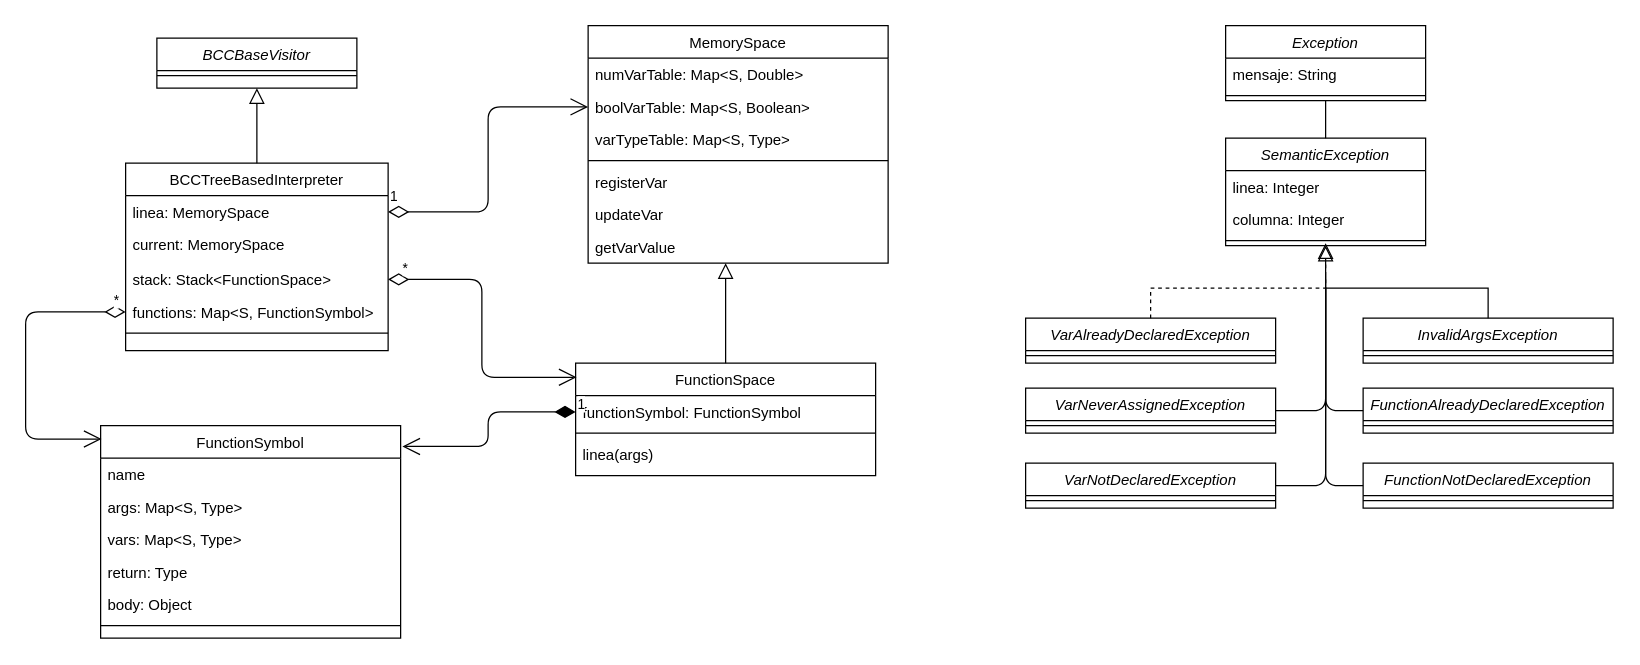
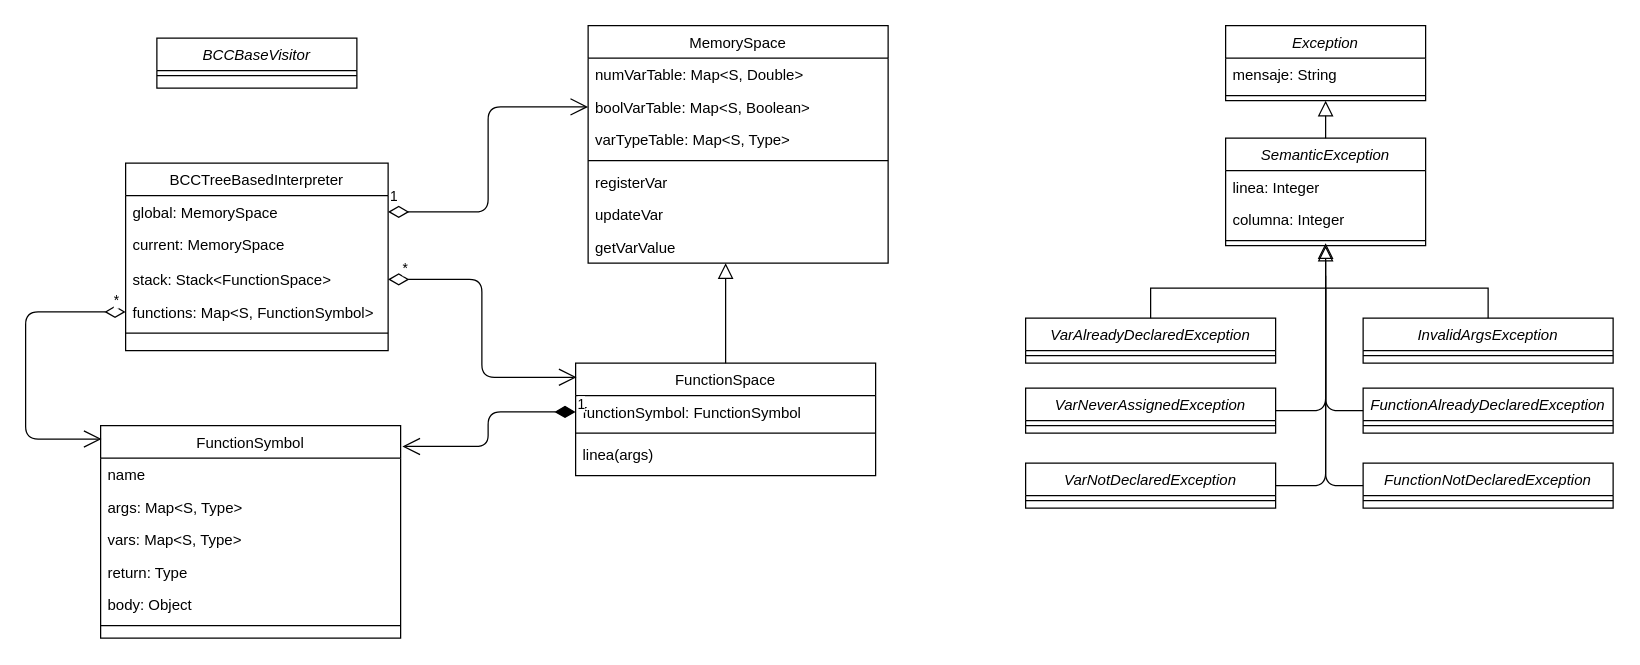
- <mxCell id="42" value="" style="endArrow=none;endSize=10;endFill=0;shadow=0;strokeWidth=1;rounded=0;edgeStyle=elbowEdgeStyle;elbow=vertical;entryX=0.5;entryY=1;entryDx=0;entryDy=0;exitX=0.5;exitY=0;exitDx=0;exitDy=0;" edge="1" parent="1" source="38" target="35"><mxGeometry width="160" relative="1" as="geometry"><mxPoint x="1070" y="100" as="sourcePoint" /><mxPoint x="1050" y="165" as="targetPoint" /></mxGeometry></mxCell>
+ <mxCell id="42" value="" style="endArrow=block;endSize=10;endFill=0;shadow=0;strokeWidth=1;rounded=0;edgeStyle=elbowEdgeStyle;elbow=vertical;entryX=0.5;entryY=1;entryDx=0;entryDy=0;exitX=0.5;exitY=0;exitDx=0;exitDy=0;" edge="1" parent="1" source="38" target="35"><mxGeometry width="160" relative="1" as="geometry"><mxPoint x="1070" y="100" as="sourcePoint" /><mxPoint x="1050" y="165" as="targetPoint" /></mxGeometry></mxCell>
- <mxCell id="10" value="" style="endArrow=block;endSize=10;endFill=0;shadow=0;strokeWidth=1;rounded=0;edgeStyle=elbowEdgeStyle;elbow=vertical;" parent="1" source="4" target="2" edge="1"><mxGeometry width="160" relative="1" as="geometry"><mxPoint x="100" y="113" as="sourcePoint" /><mxPoint x="100" y="113" as="targetPoint" /></mxGeometry></mxCell>
- <mxCell id="5" value="linea: MemorySpace" style="text;align=left;verticalAlign=top;spacingLeft=4;spacingRight=4;overflow=hidden;rotatable=0;points=[[0,0.5],[1,0.5]];portConstraint=eastwest;" parent="4" vertex="1"><mxGeometry y="26" width="210" height="26" as="geometry" /></mxCell>
+ <mxCell id="5" value="global: MemorySpace" style="text;align=left;verticalAlign=top;spacingLeft=4;spacingRight=4;overflow=hidden;rotatable=0;points=[[0,0.5],[1,0.5]];portConstraint=eastwest;" parent="4" vertex="1"><mxGeometry y="26" width="210" height="26" as="geometry" /></mxCell>
- <mxCell id="55" value="" style="endArrow=block;endSize=10;endFill=0;shadow=0;strokeWidth=1;rounded=0;edgeStyle=elbowEdgeStyle;elbow=vertical;entryX=0.5;entryY=1;entryDx=0;entryDy=0;exitX=0.5;exitY=0;exitDx=0;exitDy=0;dashed=1;" edge="1" parent="1" source="43" target="38"><mxGeometry width="160" relative="1" as="geometry"><mxPoint x="1070" y="120" as="sourcePoint" /><mxPoint x="1070" y="90" as="targetPoint" /><Array as="points"><mxPoint x="990" y="230" /></Array></mxGeometry></mxCell>
+ <mxCell id="55" value="" style="endArrow=block;endSize=10;endFill=0;shadow=0;strokeWidth=1;rounded=0;edgeStyle=elbowEdgeStyle;elbow=vertical;entryX=0.5;entryY=1;entryDx=0;entryDy=0;exitX=0.5;exitY=0;exitDx=0;exitDy=0;" edge="1" parent="1" source="43" target="38"><mxGeometry width="160" relative="1" as="geometry"><mxPoint x="1070" y="120" as="sourcePoint" /><mxPoint x="1070" y="90" as="targetPoint" /><Array as="points"><mxPoint x="990" y="230" /></Array></mxGeometry></mxCell>
